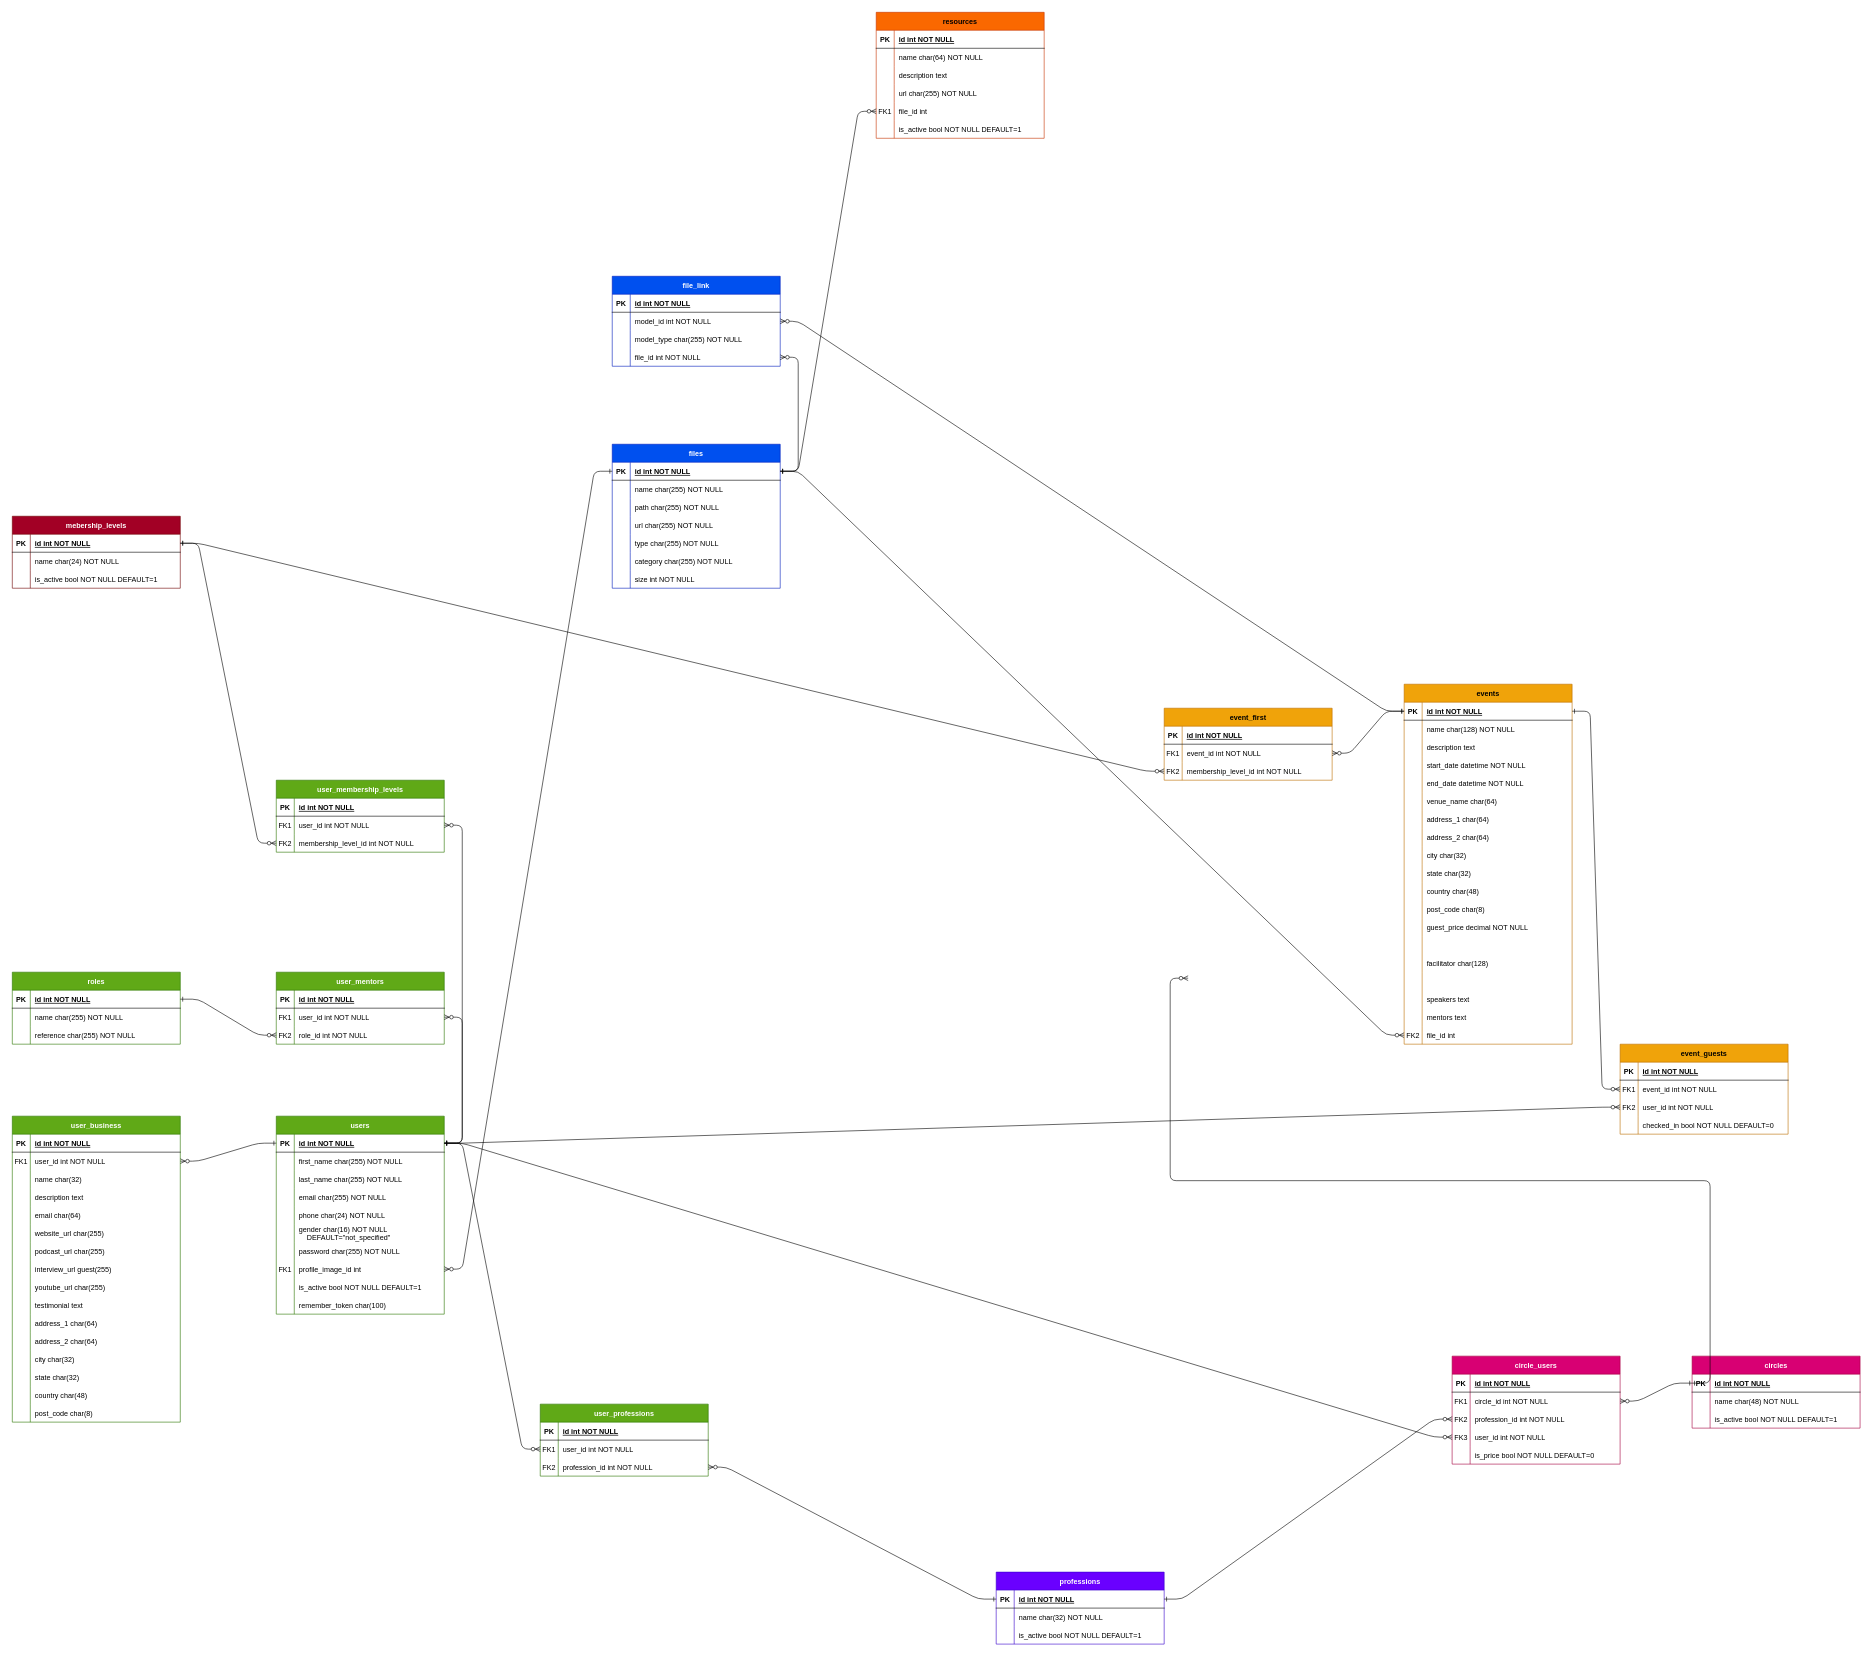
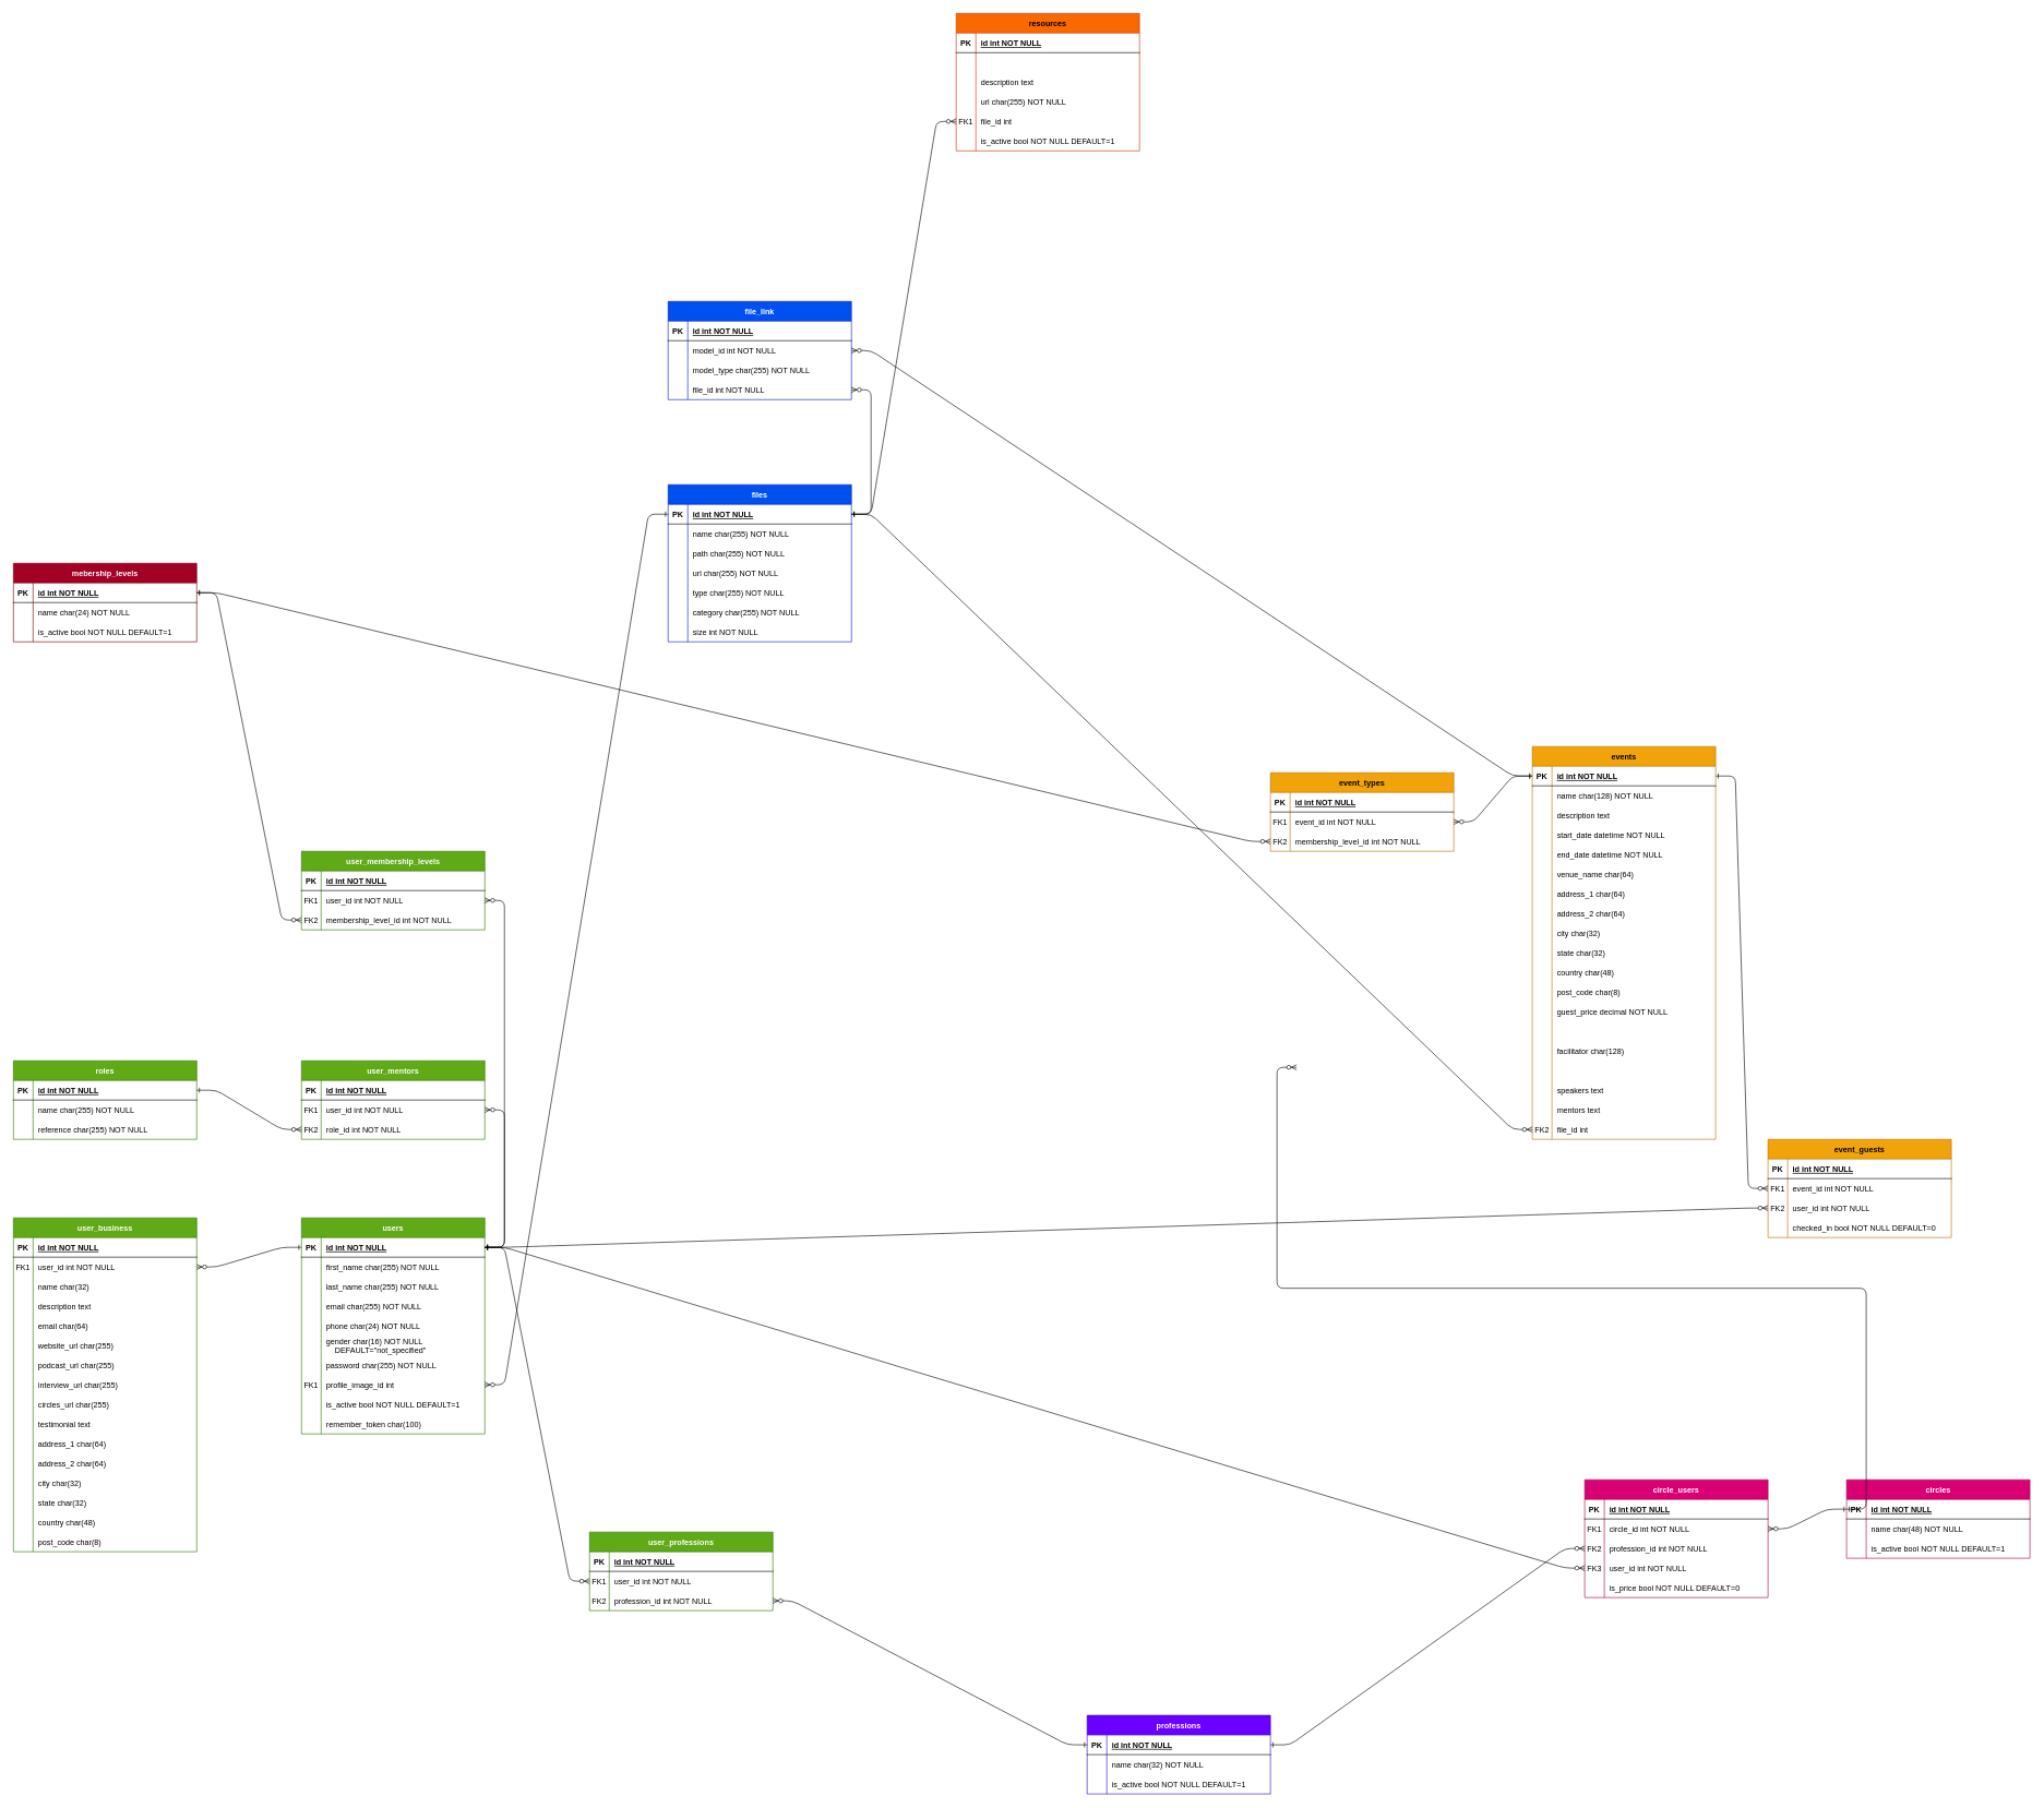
- <mxCell id="281" value="name char(64) NOT NULL" style="shape=partialRectangle;overflow=hidden;connectable=0;fillColor=none;top=0;left=0;bottom=0;right=0;align=left;spacingLeft=6;" vertex="1" parent="279"><mxGeometry x="30" width="250" height="30" as="geometry"><mxRectangle width="250" height="30" as="alternateBounds" /></mxGeometry></mxCell>
- <mxCell id="295" value="event_first" style="shape=table;startSize=30;container=1;collapsible=1;childLayout=tableLayout;fixedRows=1;rowLines=0;fontStyle=1;align=center;resizeLast=1;fillColor=#f0a30a;fontColor=#000000;strokeColor=#BD7000;" vertex="1" parent="1"><mxGeometry x="1940" y="1180" width="280" height="120" as="geometry" /></mxCell>
+ <mxCell id="295" value="event_types" style="shape=table;startSize=30;container=1;collapsible=1;childLayout=tableLayout;fixedRows=1;rowLines=0;fontStyle=1;align=center;resizeLast=1;fillColor=#f0a30a;fontColor=#000000;strokeColor=#BD7000;" vertex="1" parent="1"><mxGeometry x="1940" y="1180" width="280" height="120" as="geometry" /></mxCell>
- <mxCell id="27" value="interview_url guest(255)" style="shape=partialRectangle;overflow=hidden;connectable=0;fillColor=none;top=0;left=0;bottom=0;right=0;align=left;spacingLeft=6;" parent="25" vertex="1"><mxGeometry x="30" width="250" height="30" as="geometry"><mxRectangle width="250" height="30" as="alternateBounds" /></mxGeometry></mxCell>
+ <mxCell id="27" value="interview_url char(255)" style="shape=partialRectangle;overflow=hidden;connectable=0;fillColor=none;top=0;left=0;bottom=0;right=0;align=left;spacingLeft=6;" parent="25" vertex="1"><mxGeometry x="30" width="250" height="30" as="geometry"><mxRectangle width="250" height="30" as="alternateBounds" /></mxGeometry></mxCell>
- <mxCell id="30" value="youtube_url char(255)" style="shape=partialRectangle;overflow=hidden;connectable=0;fillColor=none;top=0;left=0;bottom=0;right=0;align=left;spacingLeft=6;" parent="28" vertex="1"><mxGeometry x="30" width="250" height="30" as="geometry"><mxRectangle width="250" height="30" as="alternateBounds" /></mxGeometry></mxCell>
+ <mxCell id="30" value="circles_url char(255)" style="shape=partialRectangle;overflow=hidden;connectable=0;fillColor=none;top=0;left=0;bottom=0;right=0;align=left;spacingLeft=6;" parent="28" vertex="1"><mxGeometry x="30" width="250" height="30" as="geometry"><mxRectangle width="250" height="30" as="alternateBounds" /></mxGeometry></mxCell>
